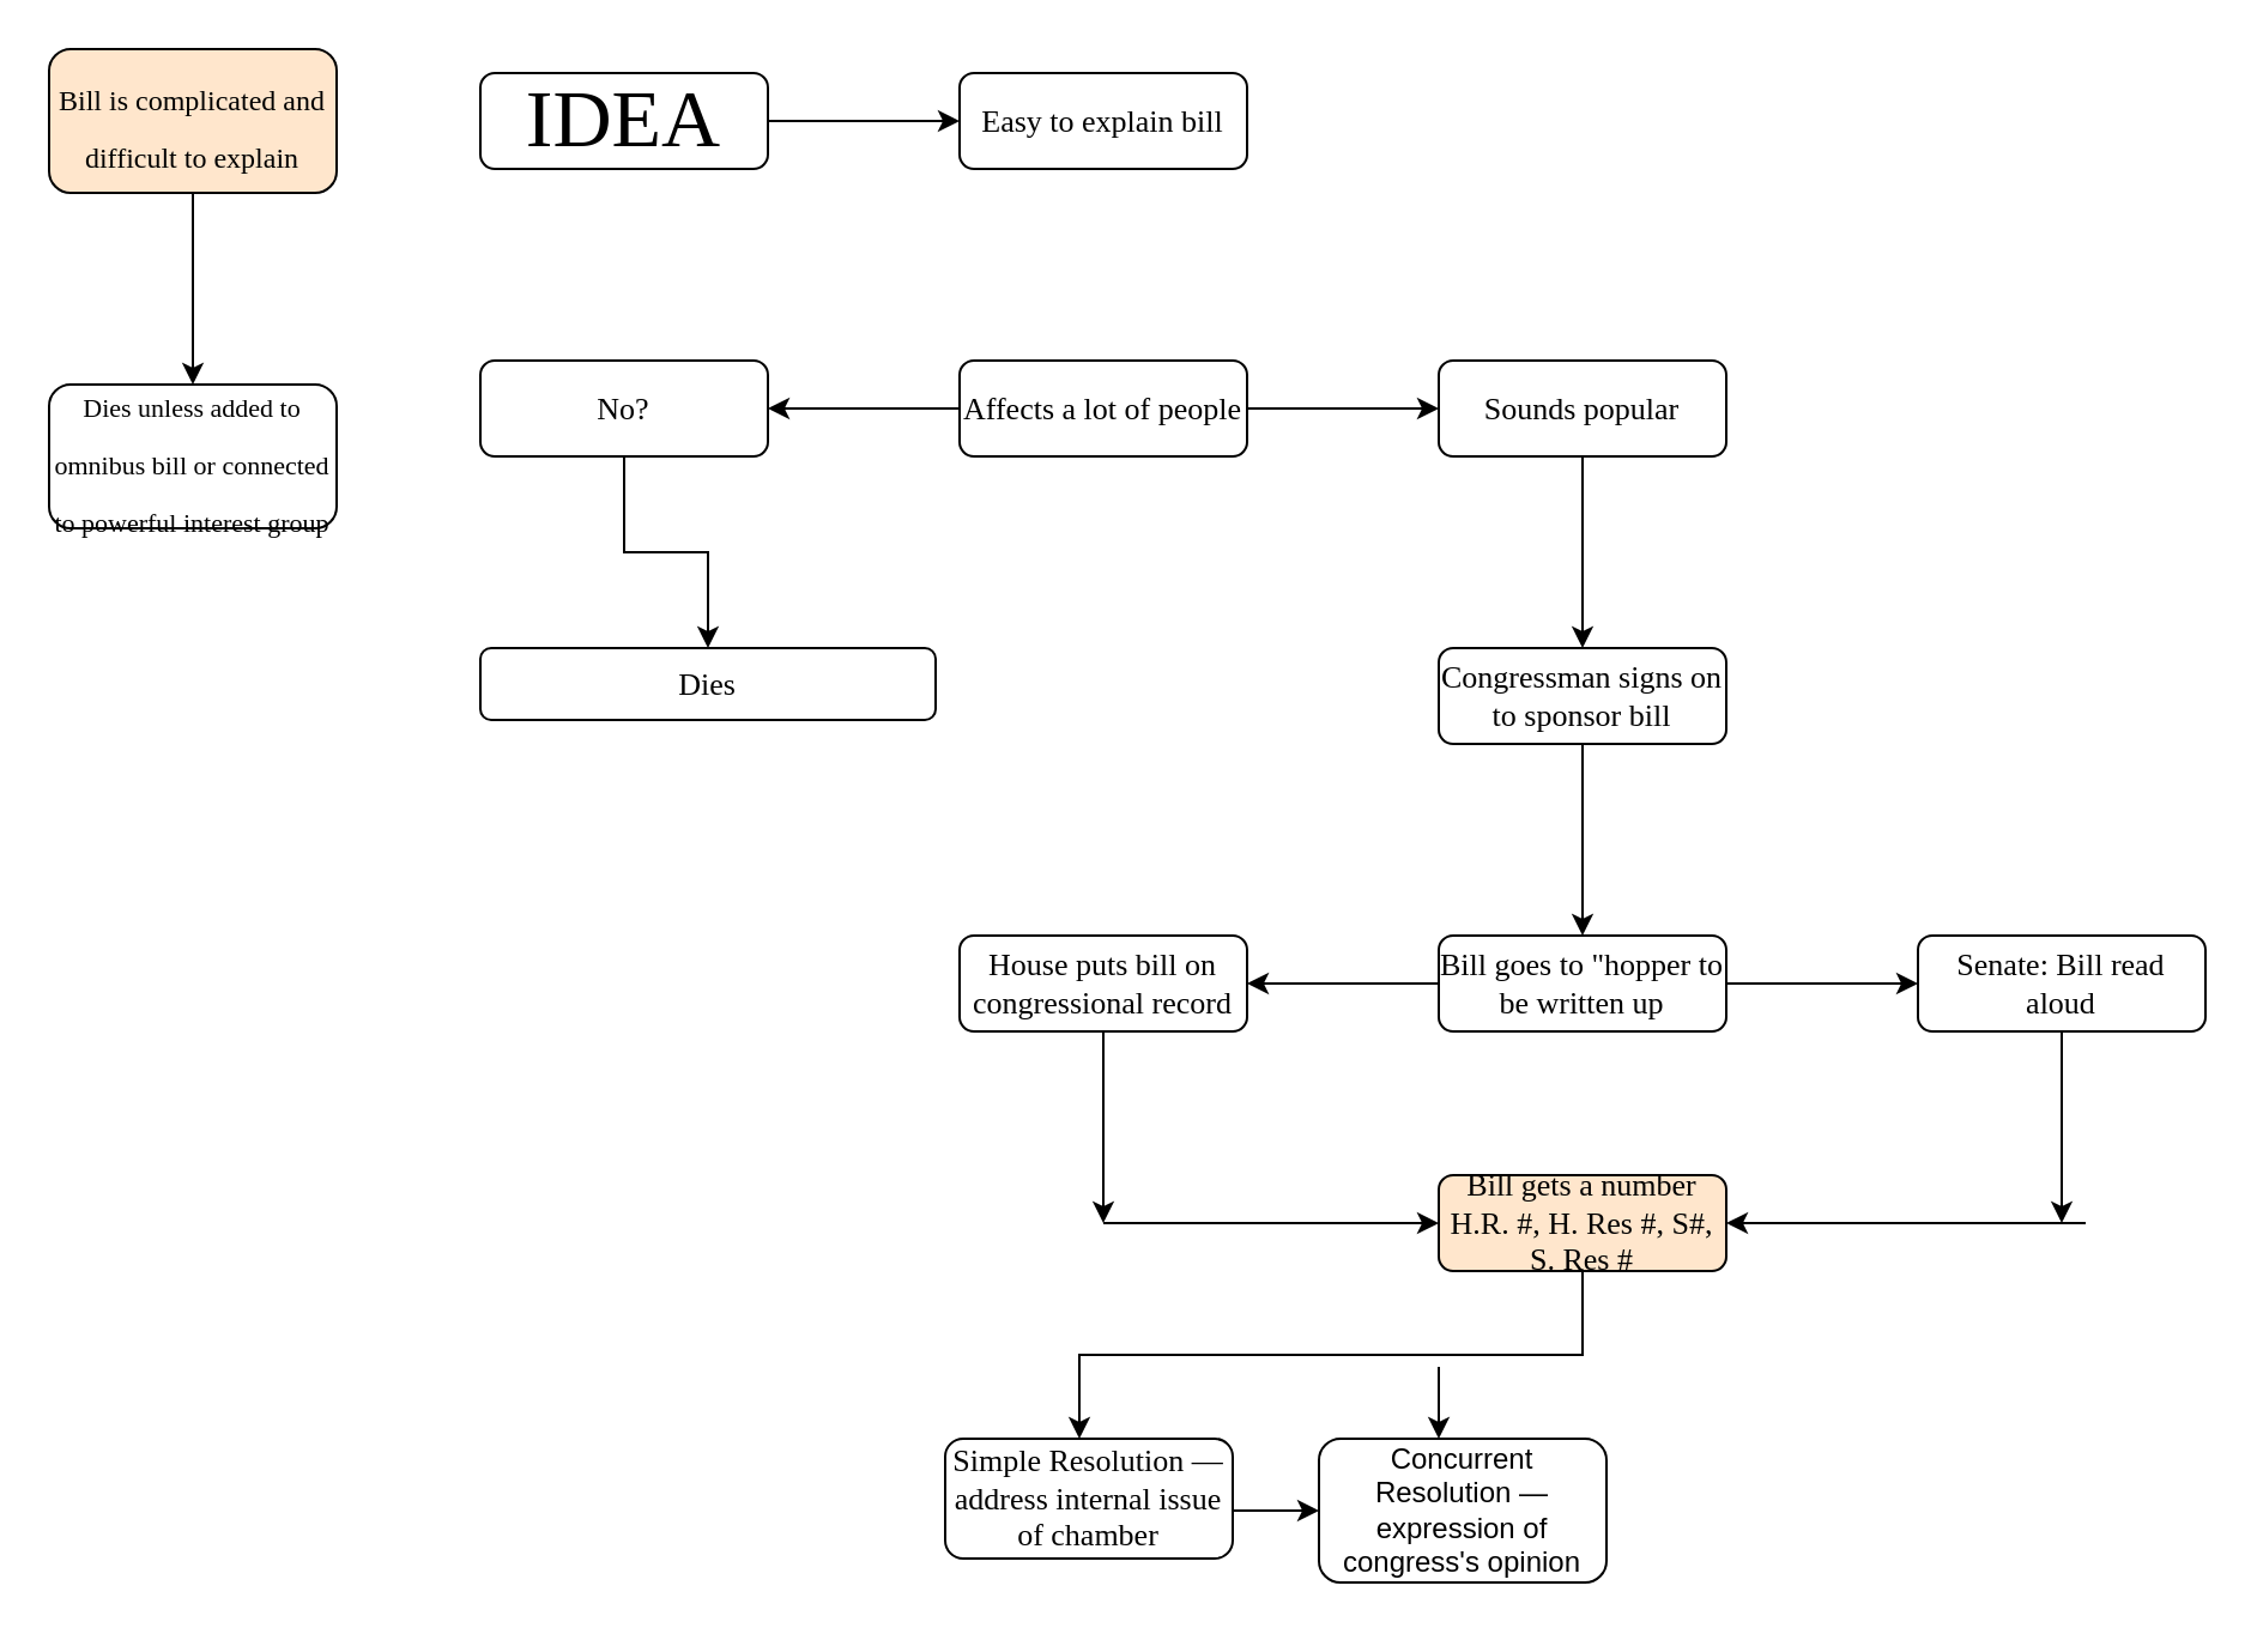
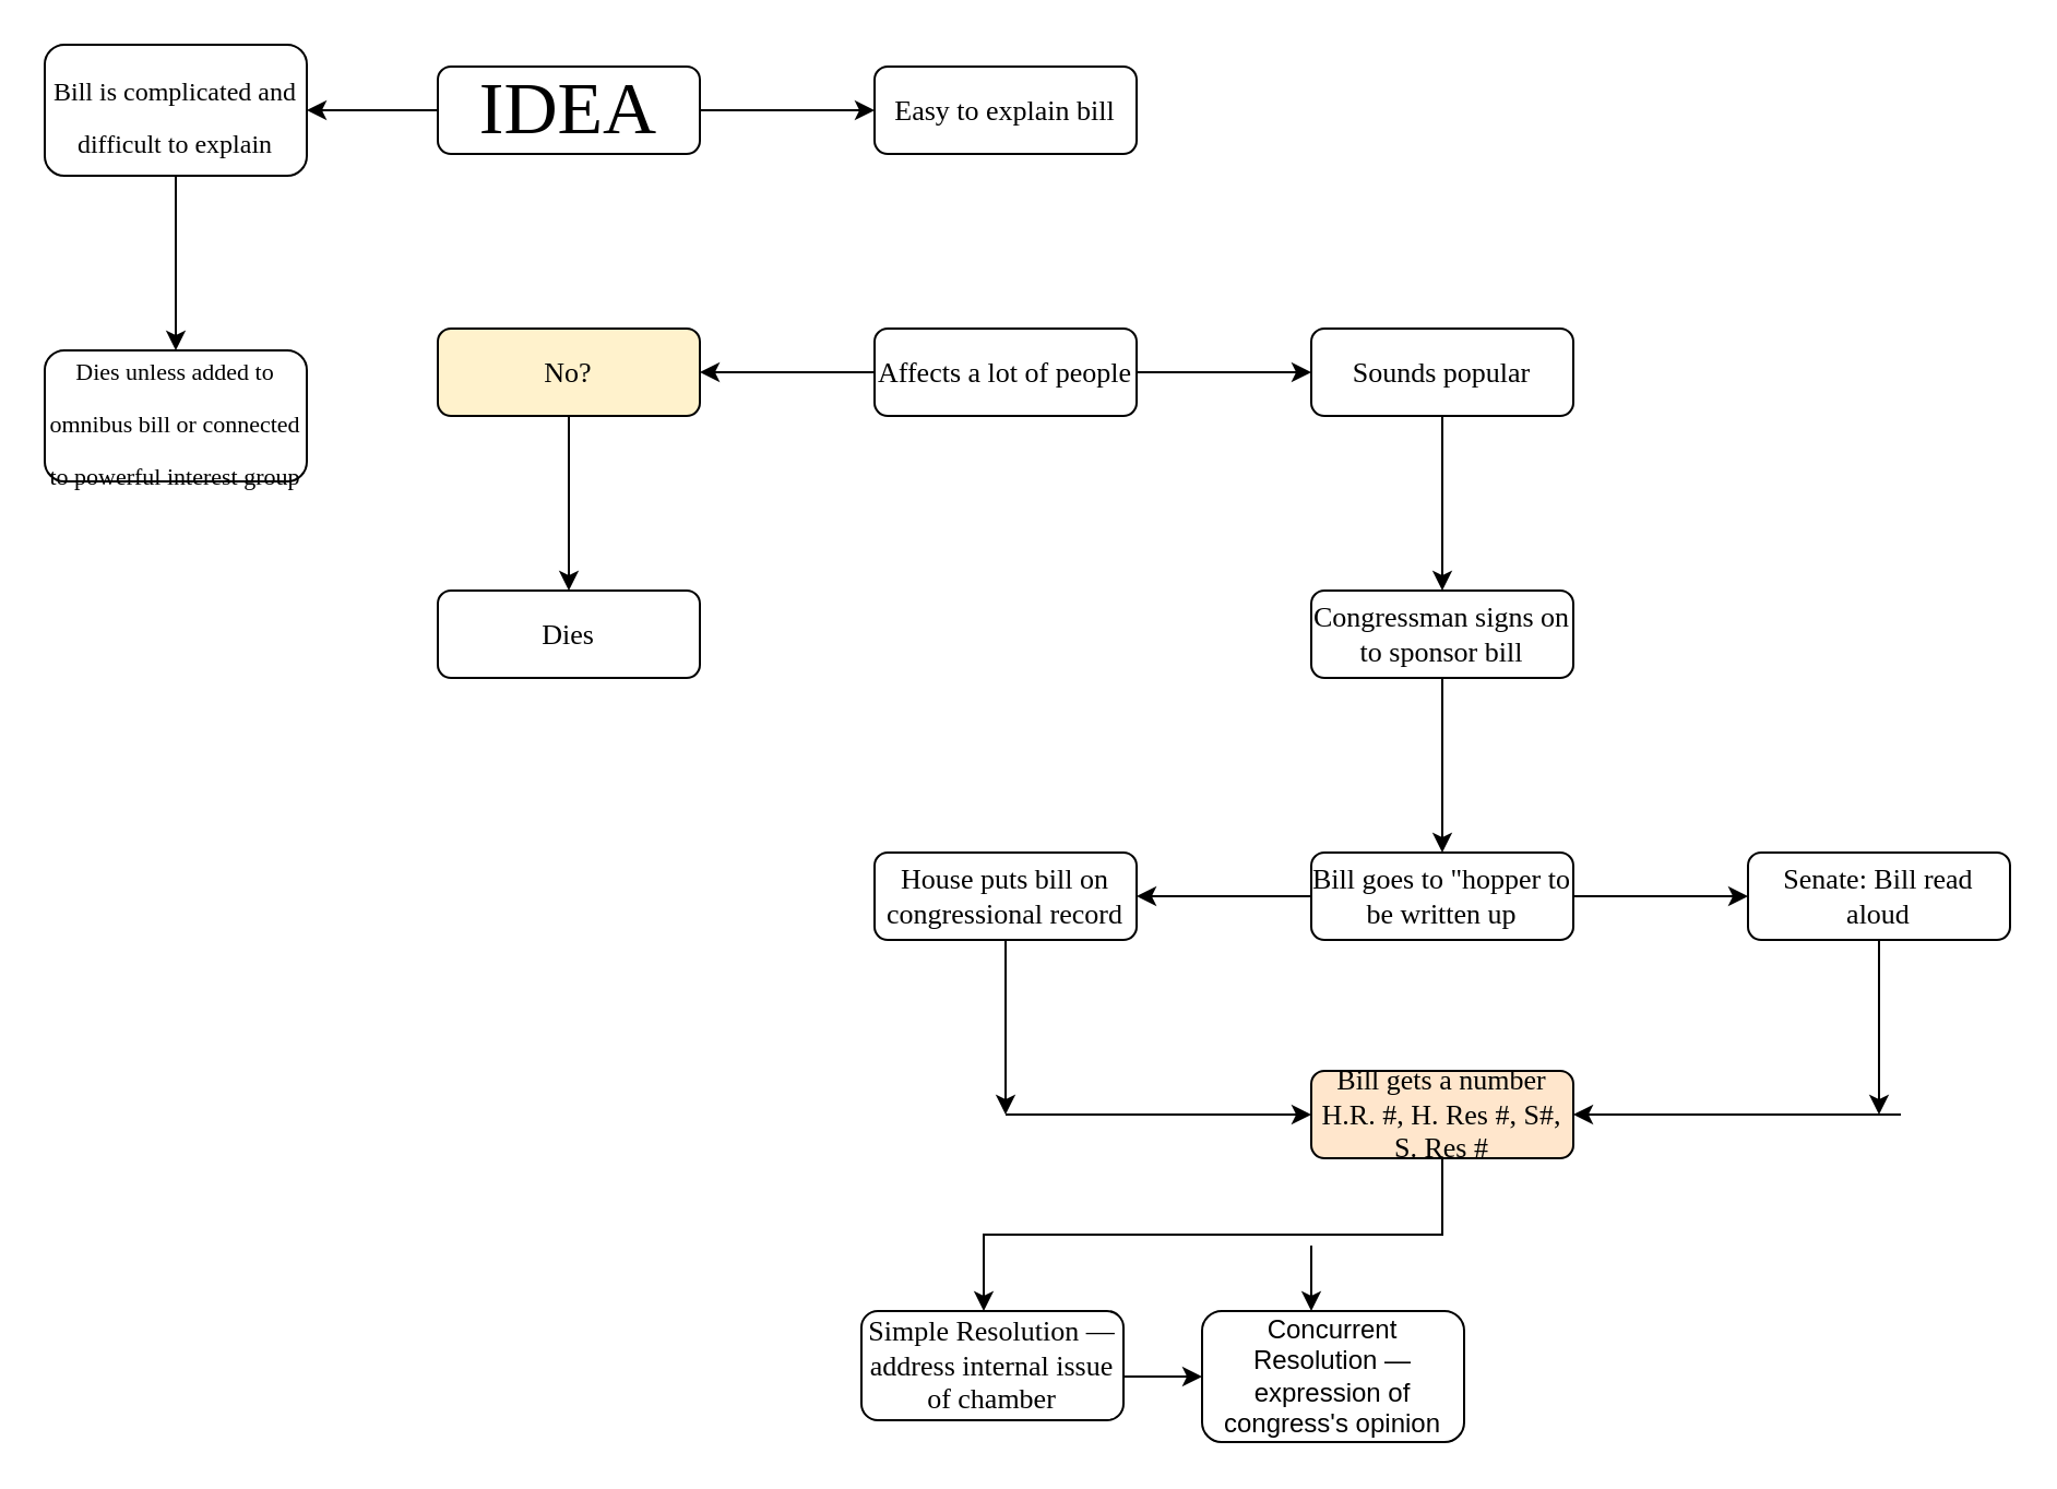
- <mxCell id="6" value="&lt;font style=&quot;font-size: 12px;&quot;&gt;Bill is complicated and difficult to explain&lt;/font&gt;" style="whiteSpace=wrap;html=1;rounded=1;glass=0;strokeWidth=1;shadow=0;fontFamily=Times New Roman;fontSize=20;fillColor=#ffe6cc;" vertex="1" parent="1"><mxGeometry x="20" y="20" width="120" height="60" as="geometry" /></mxCell>
+ <mxCell id="6" value="&lt;font style=&quot;font-size: 12px;&quot;&gt;Bill is complicated and difficult to explain&lt;/font&gt;" style="whiteSpace=wrap;html=1;rounded=1;glass=0;strokeWidth=1;shadow=0;fontFamily=Times New Roman;fontSize=20;" vertex="1" parent="1"><mxGeometry x="20" y="20" width="120" height="60" as="geometry" /></mxCell>
+ <mxCell id="2" value="" style="edgeStyle=orthogonalEdgeStyle;rounded=0;orthogonalLoop=1;jettySize=auto;html=1;fontFamily=Times New Roman;fontSize=12;" edge="1" parent="1" source="4" target="6"><mxGeometry relative="1" as="geometry" /></mxCell>
- <mxCell id="13" value="&lt;font style=&quot;font-size: 13px;&quot; face=&quot;Times New Roman&quot;&gt;No?&lt;/font&gt;" style="rounded=1;whiteSpace=wrap;html=1;fontSize=12;glass=0;strokeWidth=1;shadow=0;" vertex="1" parent="1"><mxGeometry x="200" y="150" width="120" height="40" as="geometry" /></mxCell>
+ <mxCell id="13" value="&lt;font style=&quot;font-size: 13px;&quot; face=&quot;Times New Roman&quot;&gt;No?&lt;/font&gt;" style="rounded=1;whiteSpace=wrap;html=1;fontSize=12;glass=0;strokeWidth=1;shadow=0;fillColor=#fff2cc;" vertex="1" parent="1"><mxGeometry x="200" y="150" width="120" height="40" as="geometry" /></mxCell>
- <mxCell id="14" value="&lt;font style=&quot;font-size: 13px;&quot; face=&quot;Times New Roman&quot;&gt;Dies&lt;/font&gt;" style="rounded=1;whiteSpace=wrap;html=1;fontSize=12;glass=0;strokeWidth=1;shadow=0;" vertex="1" parent="1"><mxGeometry x="200" y="270" width="190" height="30" as="geometry" /></mxCell>
+ <mxCell id="14" value="&lt;font style=&quot;font-size: 13px;&quot; face=&quot;Times New Roman&quot;&gt;Dies&lt;/font&gt;" style="rounded=1;whiteSpace=wrap;html=1;fontSize=12;glass=0;strokeWidth=1;shadow=0;" vertex="1" parent="1"><mxGeometry x="200" y="270" width="120" height="40" as="geometry" /></mxCell>
